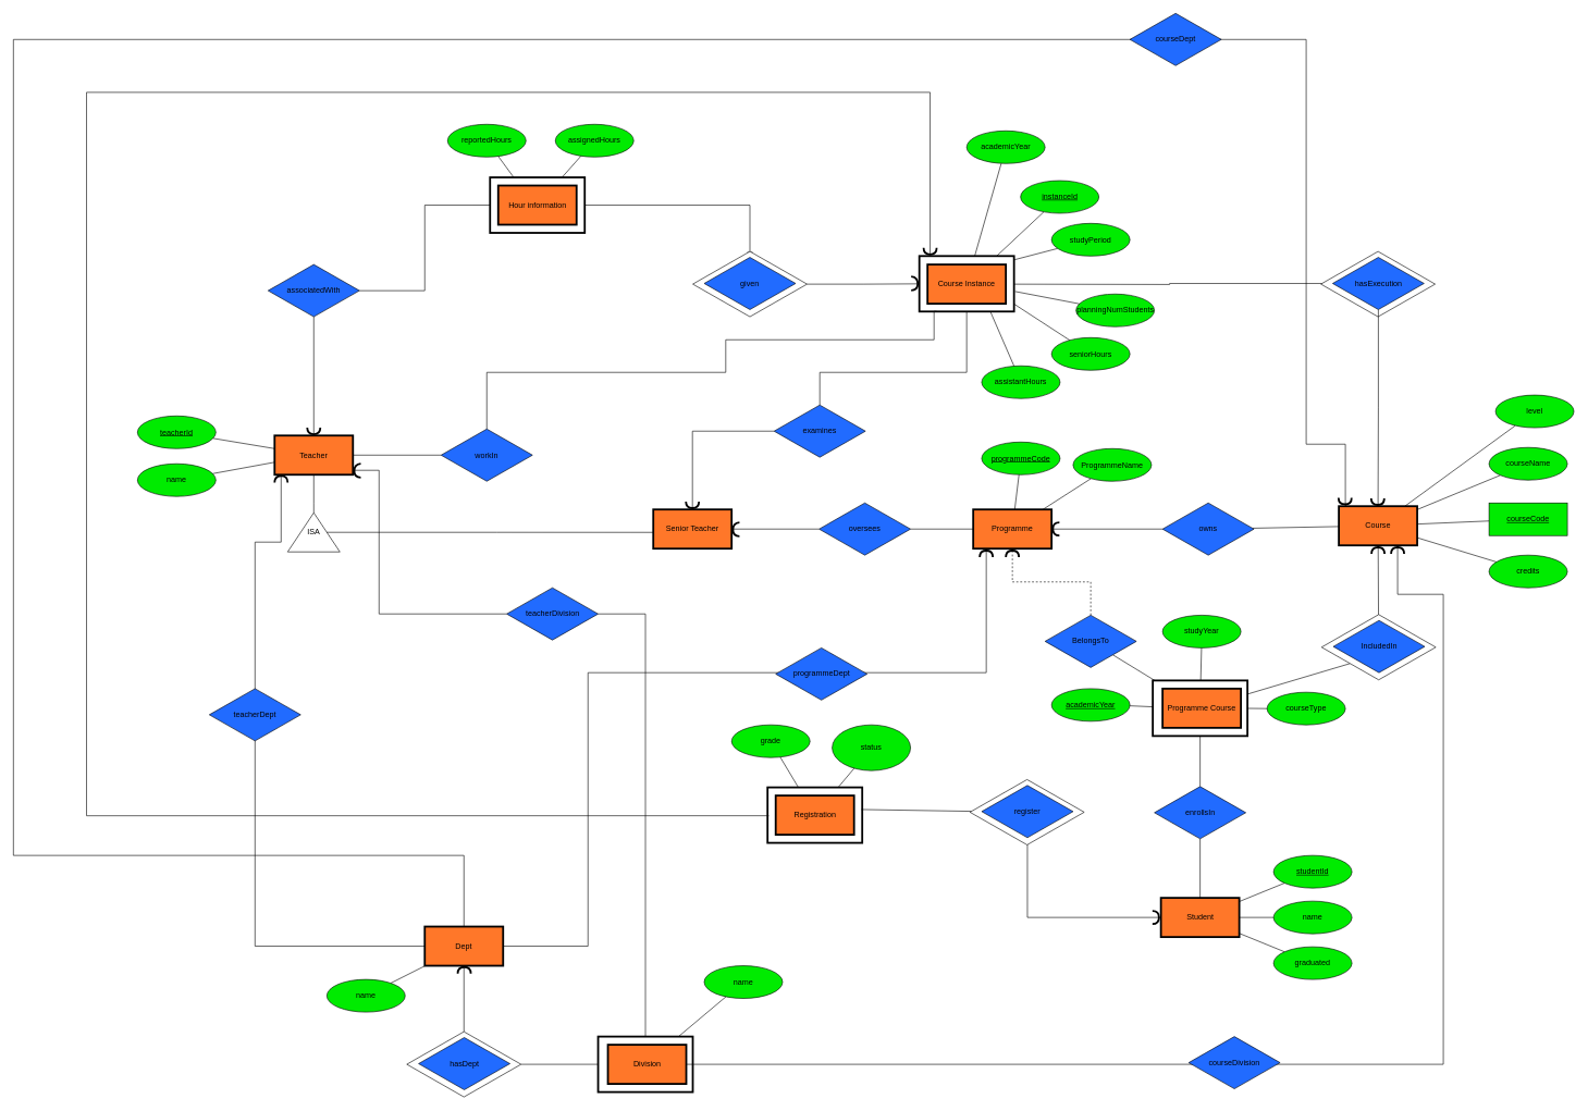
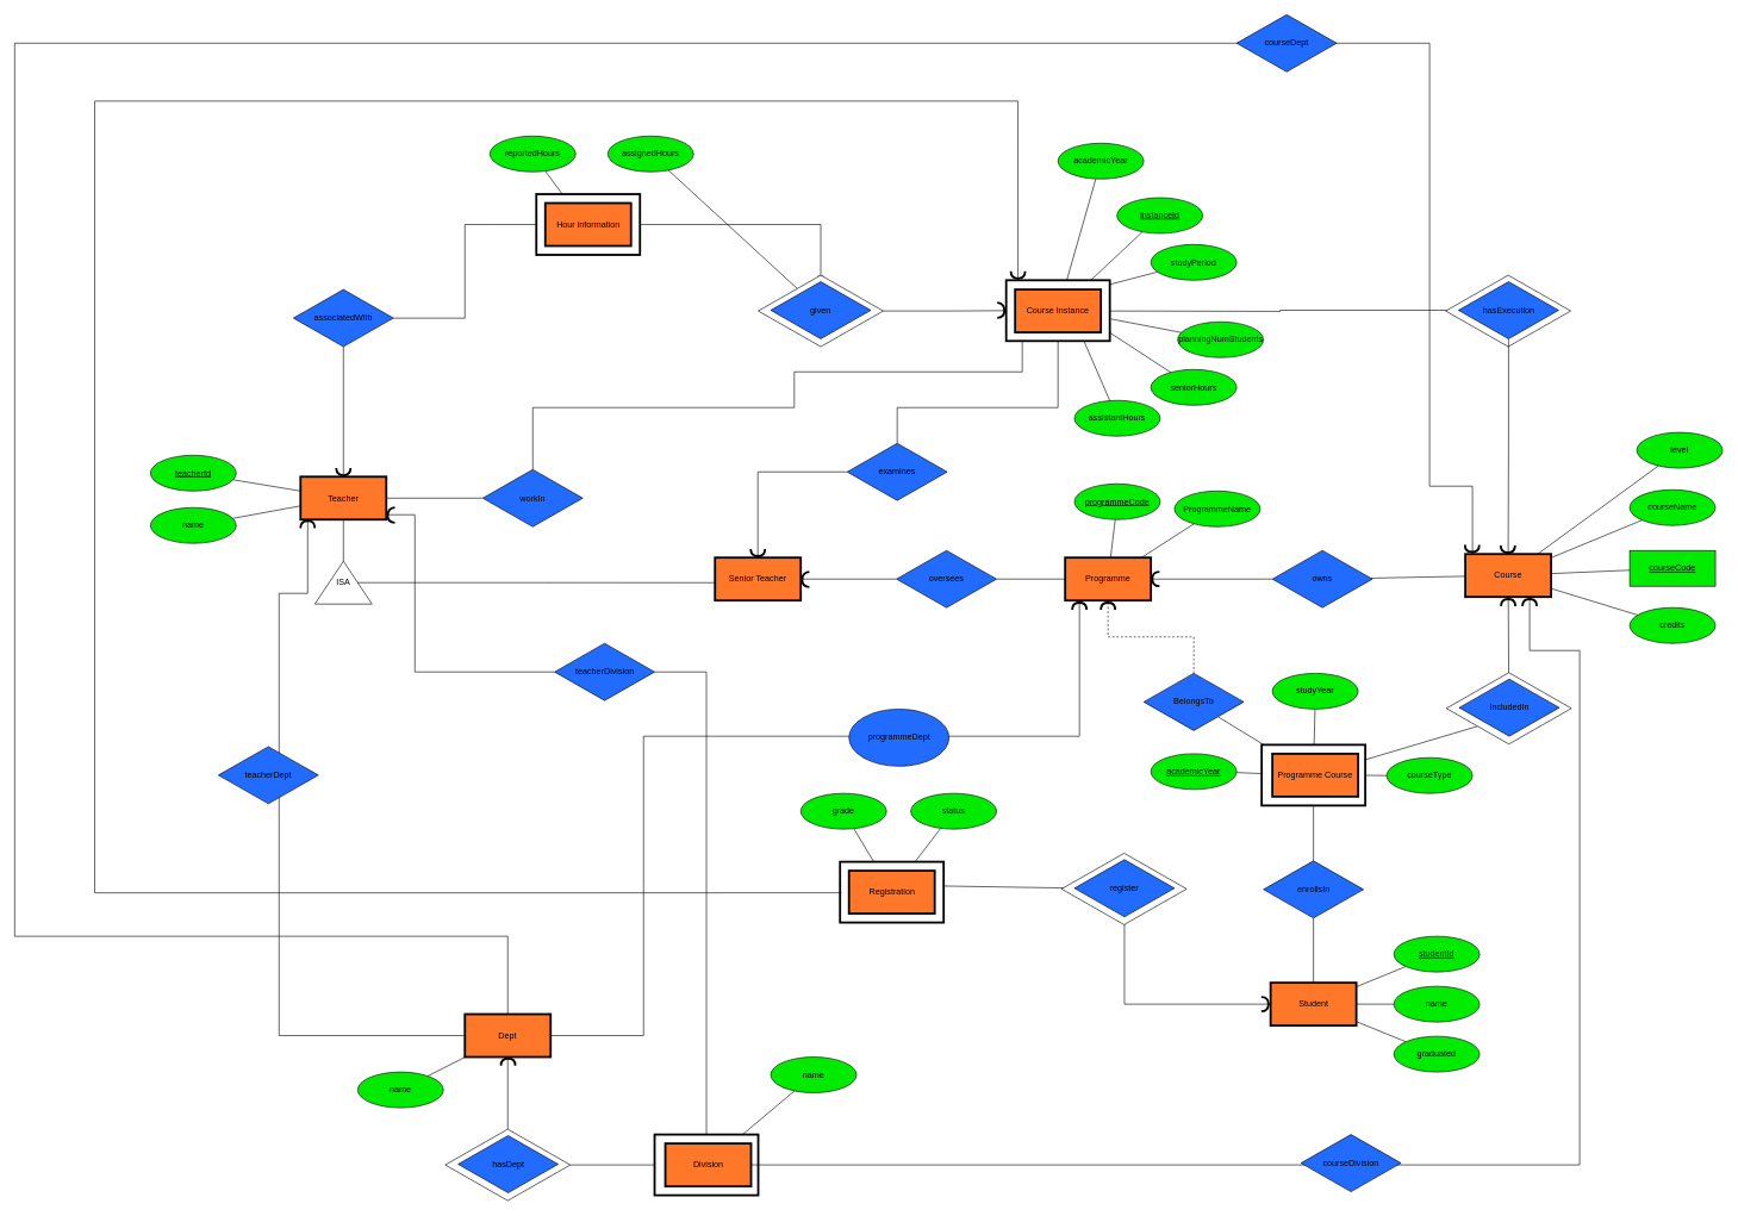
- <mxCell id="47" style="rounded=0;orthogonalLoop=1;jettySize=auto;html=1;endArrow=none;endFill=0;" parent="1" source="48" target="100" edge="1"><mxGeometry relative="1" as="geometry"><mxPoint x="762.5" y="245.067" as="targetPoint" /></mxGeometry></mxCell>
+ <mxCell id="47" style="rounded=0;orthogonalLoop=1;jettySize=auto;html=1;endArrow=none;endFill=0;" parent="1" source="48" target="97" edge="1"><mxGeometry relative="1" as="geometry"><mxPoint x="762.5" y="245.067" as="targetPoint" /></mxGeometry></mxCell>
- <mxCell id="150" value="programmeDept" style="rhombus;whiteSpace=wrap;html=1;fillColor=#216BFF;" vertex="1" parent="1"><mxGeometry x="1187.5" y="992" width="140" height="80" as="geometry" /></mxCell>
+ <mxCell id="150" value="programmeDept" style="ellipse;whiteSpace=wrap;html=1;fillColor=#216BFF;" vertex="1" parent="1"><mxGeometry x="1187.5" y="992" width="140" height="80" as="geometry" /></mxCell>
- <mxCell id="147" value="teacherDept" style="rhombus;whiteSpace=wrap;html=1;fillColor=#216BFF;" vertex="1" parent="1"><mxGeometry x="320" y="1054.5" width="140" height="80" as="geometry" /></mxCell>
+ <mxCell id="147" value="teacherDept" style="rhombus;whiteSpace=wrap;html=1;fillColor=#216BFF;" vertex="1" parent="1"><mxGeometry x="305" y="1044.5" width="140" height="80" as="geometry" /></mxCell>
- <mxCell id="59" value="status" style="ellipse;whiteSpace=wrap;html=1;fillColor=#00EB00;" parent="1" vertex="1"><mxGeometry x="1274" y="1110" width="120" height="70" as="geometry" /></mxCell>
+ <mxCell id="59" value="status" style="ellipse;whiteSpace=wrap;html=1;fillColor=#00EB00;" parent="1" vertex="1"><mxGeometry x="1274" y="1110" width="120" height="50" as="geometry" /></mxCell>
